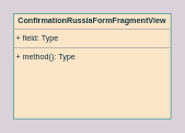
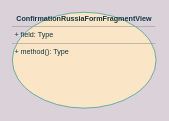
- <mxCell id="2" value="&lt;p style=&quot;margin:0px;margin-top:4px;text-align:center;&quot;&gt;&lt;b&gt;ConfirmationRussiaFormFragmentView&lt;/b&gt;&lt;/p&gt;&lt;hr size=&quot;1&quot;&gt;&lt;p style=&quot;margin:0px;margin-left:4px;&quot;&gt;+ field: Type&lt;/p&gt;&lt;hr size=&quot;1&quot;&gt;&lt;p style=&quot;margin:0px;margin-left:4px;&quot;&gt;+ method(): Type&lt;/p&gt;" style="verticalAlign=top;align=left;overflow=fill;fontSize=12;fontFamily=Helvetica;html=1;rounded=0;sketch=0;fontColor=#143642;strokeColor=#0F8B8D;fillColor=#FAE5C7;" vertex="1" parent="1"><mxGeometry x="20" y="20" width="240" height="160" as="geometry" /></mxCell>
+ <mxCell id="2" value="&lt;p style=&quot;margin:0px;margin-top:4px;text-align:center;&quot;&gt;&lt;b&gt;ConfirmationRussiaFormFragmentView&lt;/b&gt;&lt;/p&gt;&lt;hr size=&quot;1&quot;&gt;&lt;p style=&quot;margin:0px;margin-left:4px;&quot;&gt;+ field: Type&lt;/p&gt;&lt;hr size=&quot;1&quot;&gt;&lt;p style=&quot;margin:0px;margin-left:4px;&quot;&gt;+ method(): Type&lt;/p&gt;" style="ellipse;verticalAlign=top;align=left;overflow=fill;fontSize=12;fontFamily=Helvetica;html=1;sketch=0;fontColor=#143642;strokeColor=#0F8B8D;fillColor=#FAE5C7;" vertex="1" parent="1"><mxGeometry x="20" y="20" width="240" height="160" as="geometry" /></mxCell>
